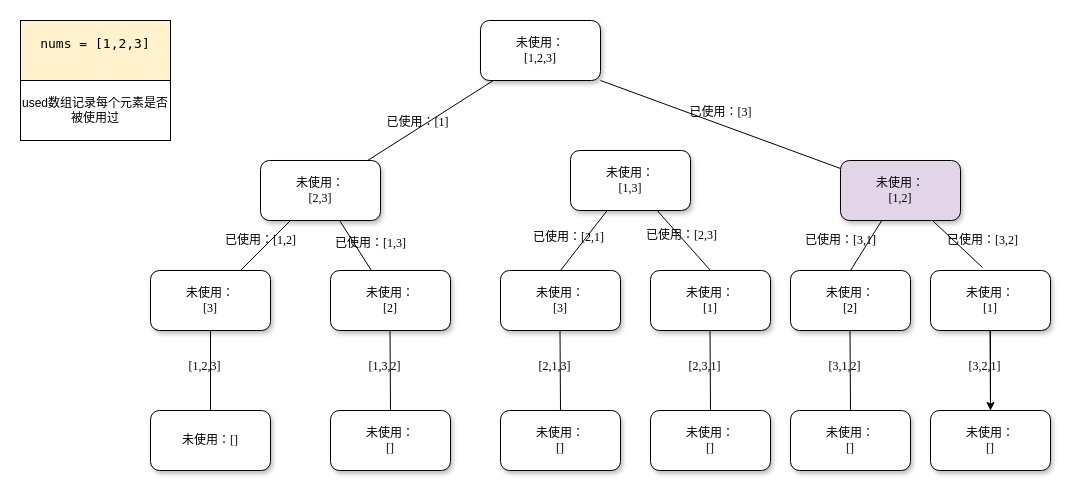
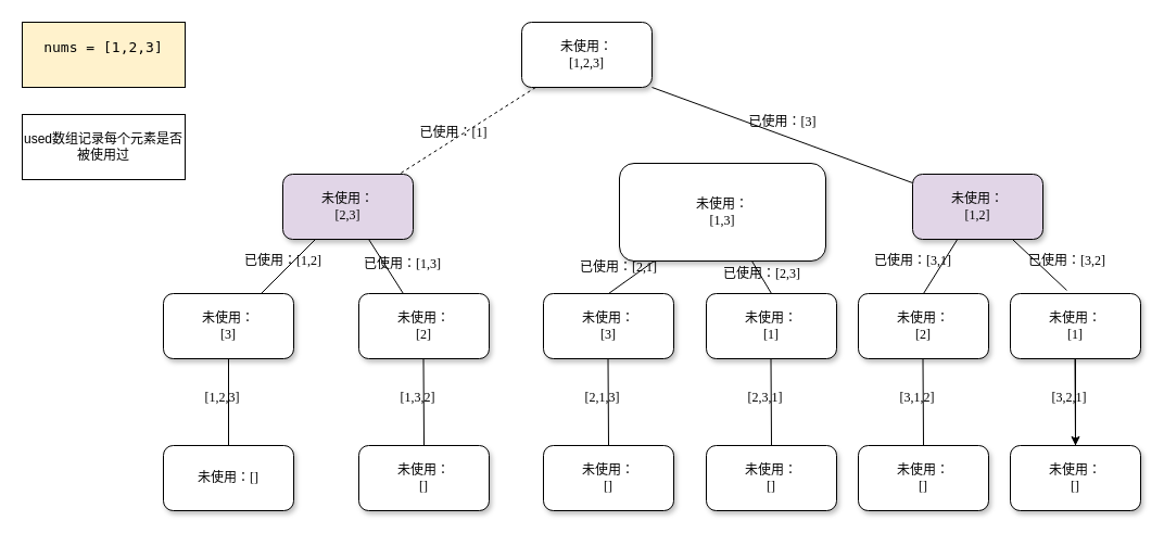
- <mxCell id="20" value="used数组记录每个元素是否被使用过" style="whiteSpace=wrap;html=1;" vertex="1" parent="1"><mxGeometry x="20" y="80" width="150" height="60" as="geometry" /></mxCell>
+ <mxCell id="20" value="used数组记录每个元素是否被使用过" style="whiteSpace=wrap;html=1;" vertex="1" parent="1"><mxGeometry x="20" y="105" width="150" height="60" as="geometry" /></mxCell>
- <mxCell id="5" value="已使用：[1]" style="rounded=0;html=1;labelBackgroundColor=none;startArrow=none;startFill=0;startSize=5;endArrow=none;endFill=0;endSize=5;jettySize=auto;orthogonalLoop=1;strokeWidth=1;fontFamily=Verdana;fontSize=12" parent="1" source="2" target="3" edge="1"><mxGeometry x="0.154" y="-6" relative="1" as="geometry"><mxPoint y="1" as="offset" /></mxGeometry></mxCell>
+ <mxCell id="5" value="已使用：[1]" style="rounded=0;html=1;labelBackgroundColor=none;startArrow=none;startFill=0;startSize=5;endArrow=none;endFill=0;endSize=5;jettySize=auto;orthogonalLoop=1;strokeWidth=1;fontFamily=Verdana;fontSize=12;dashed=1;" parent="1" source="2" target="3" edge="1"><mxGeometry x="0.154" y="-6" relative="1" as="geometry"><mxPoint y="1" as="offset" /></mxGeometry></mxCell>
- <mxCell id="4" value="未使用：&lt;br&gt;[1,3]" style="whiteSpace=wrap;html=1;rounded=1;shadow=1;labelBackgroundColor=none;strokeWidth=1;fontFamily=Verdana;fontSize=12;align=center;" parent="1" vertex="1"><mxGeometry x="570" y="150" width="120" height="60" as="geometry" /></mxCell>
+ <mxCell id="4" value="未使用：&lt;br&gt;[1,3]" style="whiteSpace=wrap;html=1;rounded=1;shadow=1;labelBackgroundColor=none;strokeWidth=1;fontFamily=Verdana;fontSize=12;align=center;" parent="1" vertex="1"><mxGeometry x="570" y="150" width="190" height="90" as="geometry" /></mxCell>
- <mxCell id="3" value="未使用：&lt;br&gt;&lt;span&gt;[2,3]&lt;/span&gt;" style="whiteSpace=wrap;html=1;rounded=1;shadow=1;labelBackgroundColor=none;strokeWidth=1;fontFamily=Verdana;fontSize=12;align=center;" parent="1" vertex="1"><mxGeometry x="260" y="160" width="120" height="60" as="geometry" /></mxCell>
+ <mxCell id="3" value="未使用：&lt;br&gt;&lt;span&gt;[2,3]&lt;/span&gt;" style="whiteSpace=wrap;html=1;rounded=1;shadow=1;labelBackgroundColor=none;strokeWidth=1;fontFamily=Verdana;fontSize=12;align=center;fillColor=#e1d5e7;" parent="1" vertex="1"><mxGeometry x="260" y="160" width="120" height="60" as="geometry" /></mxCell>
